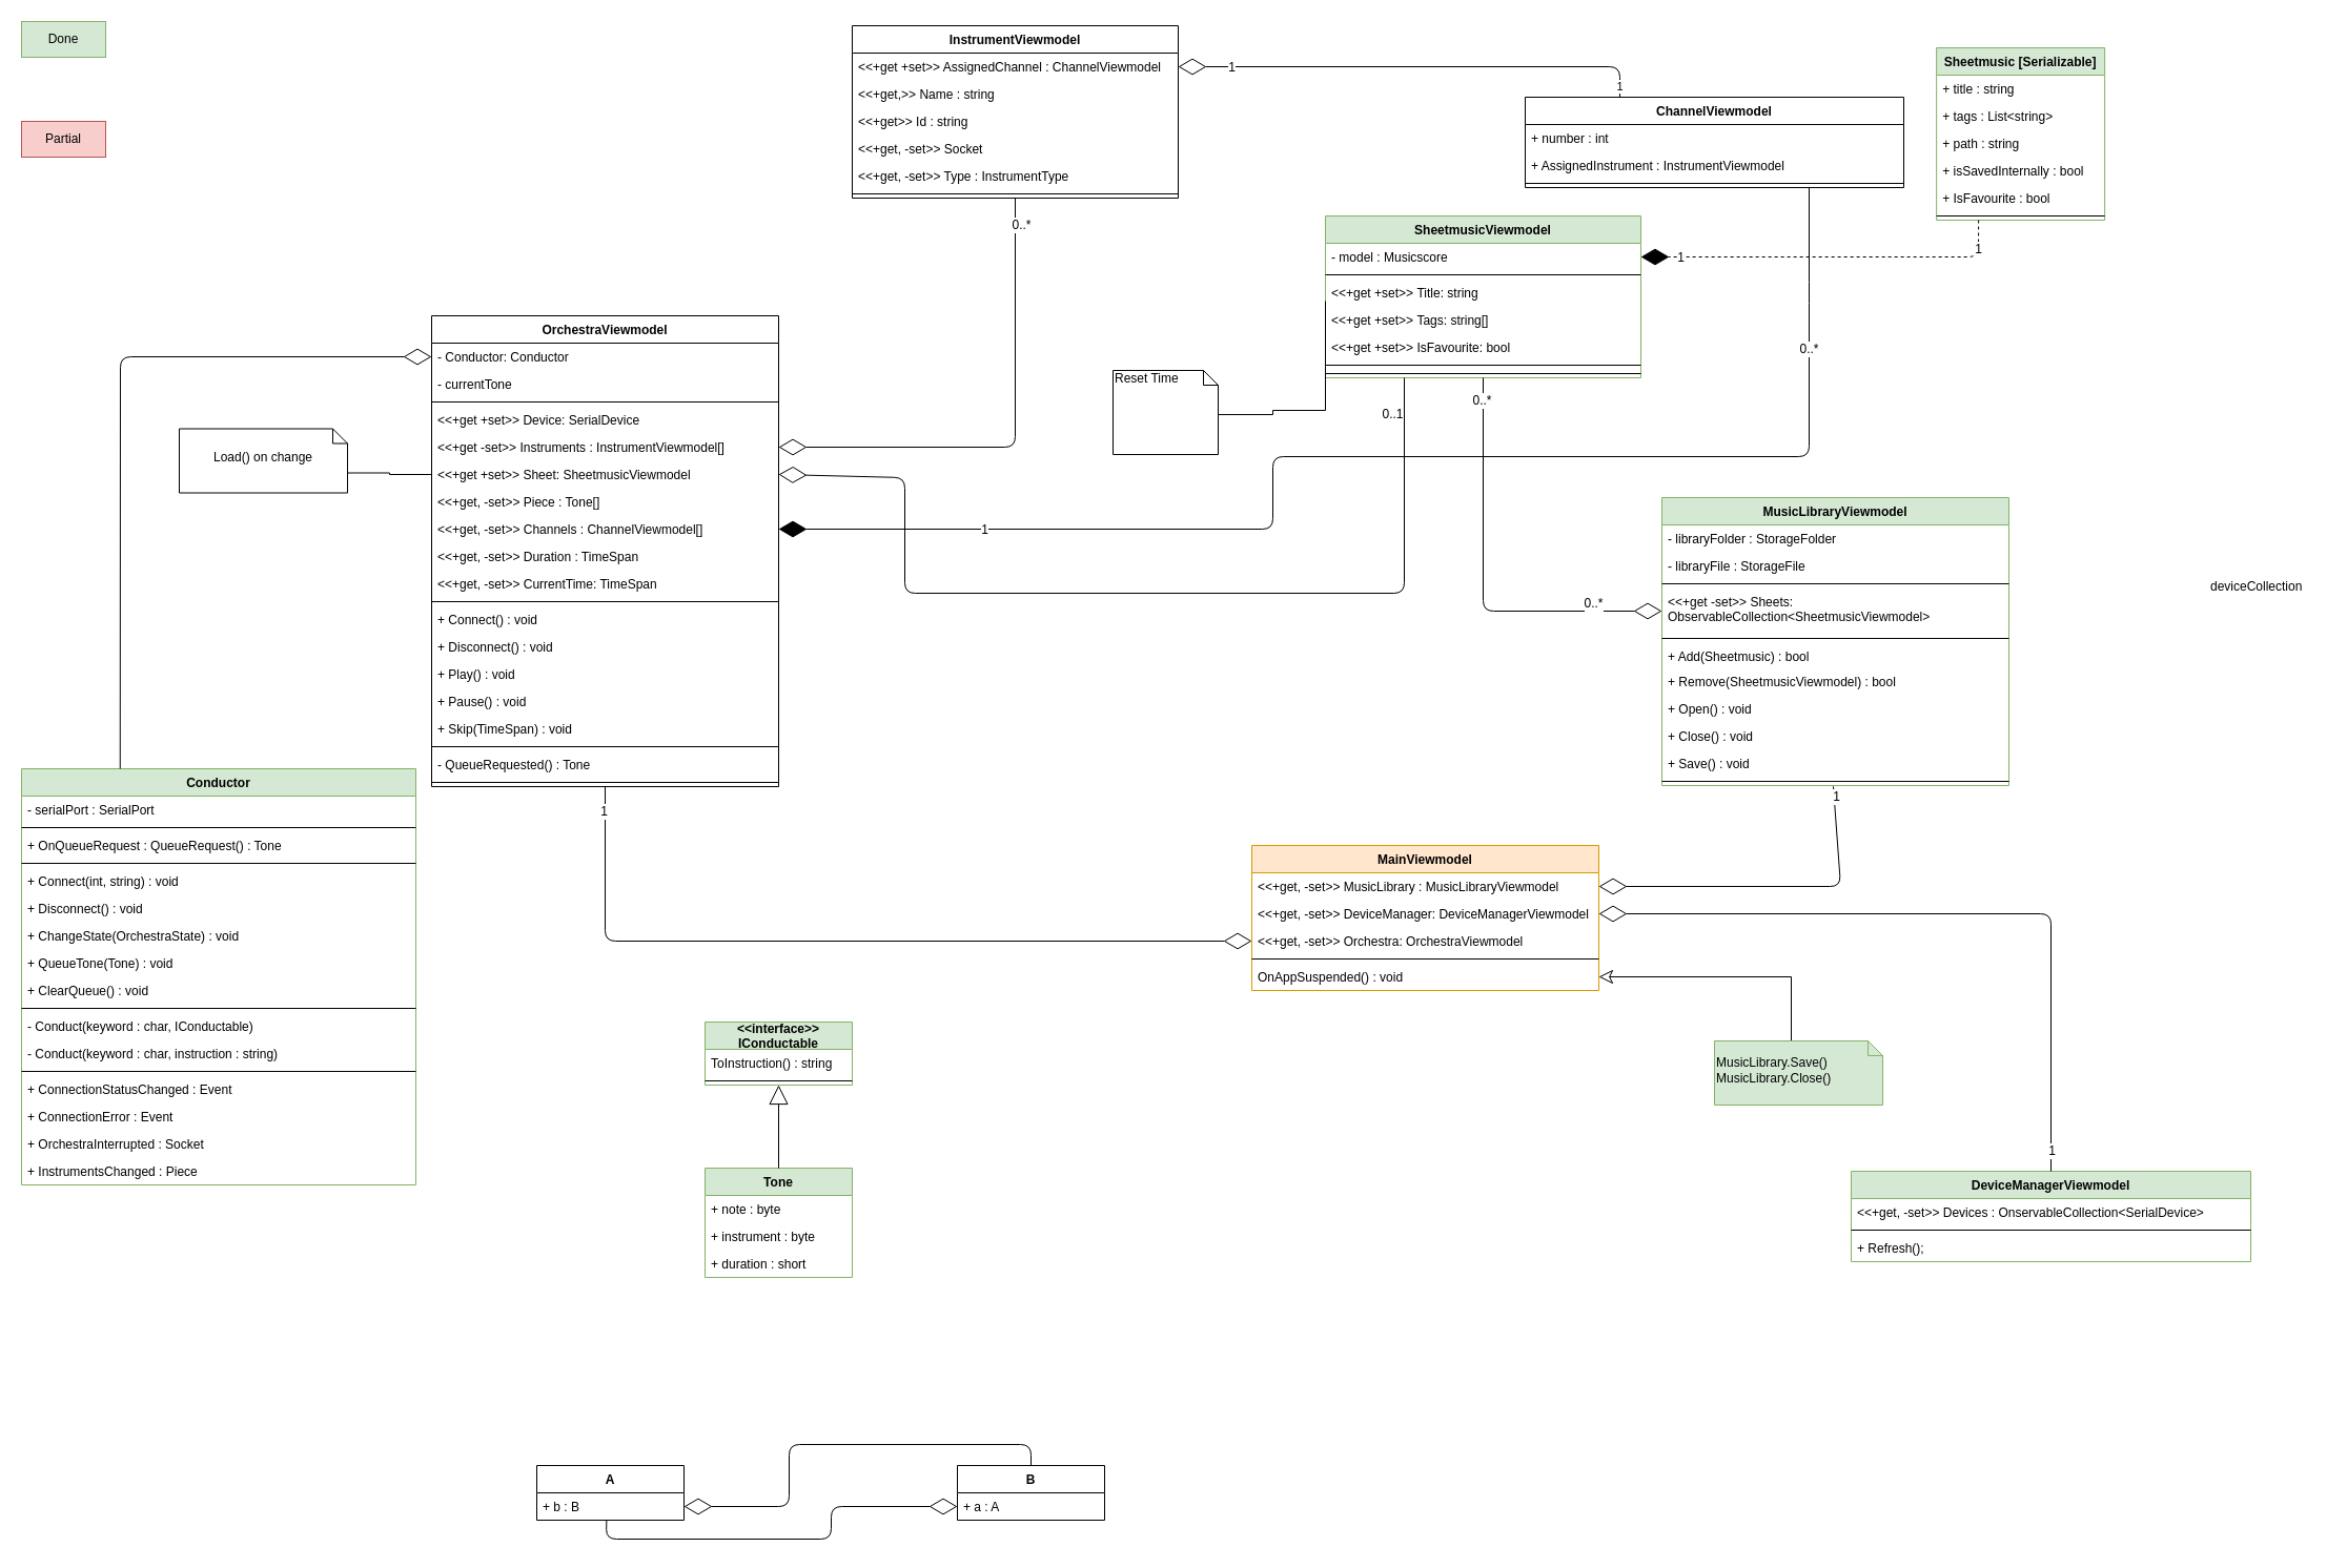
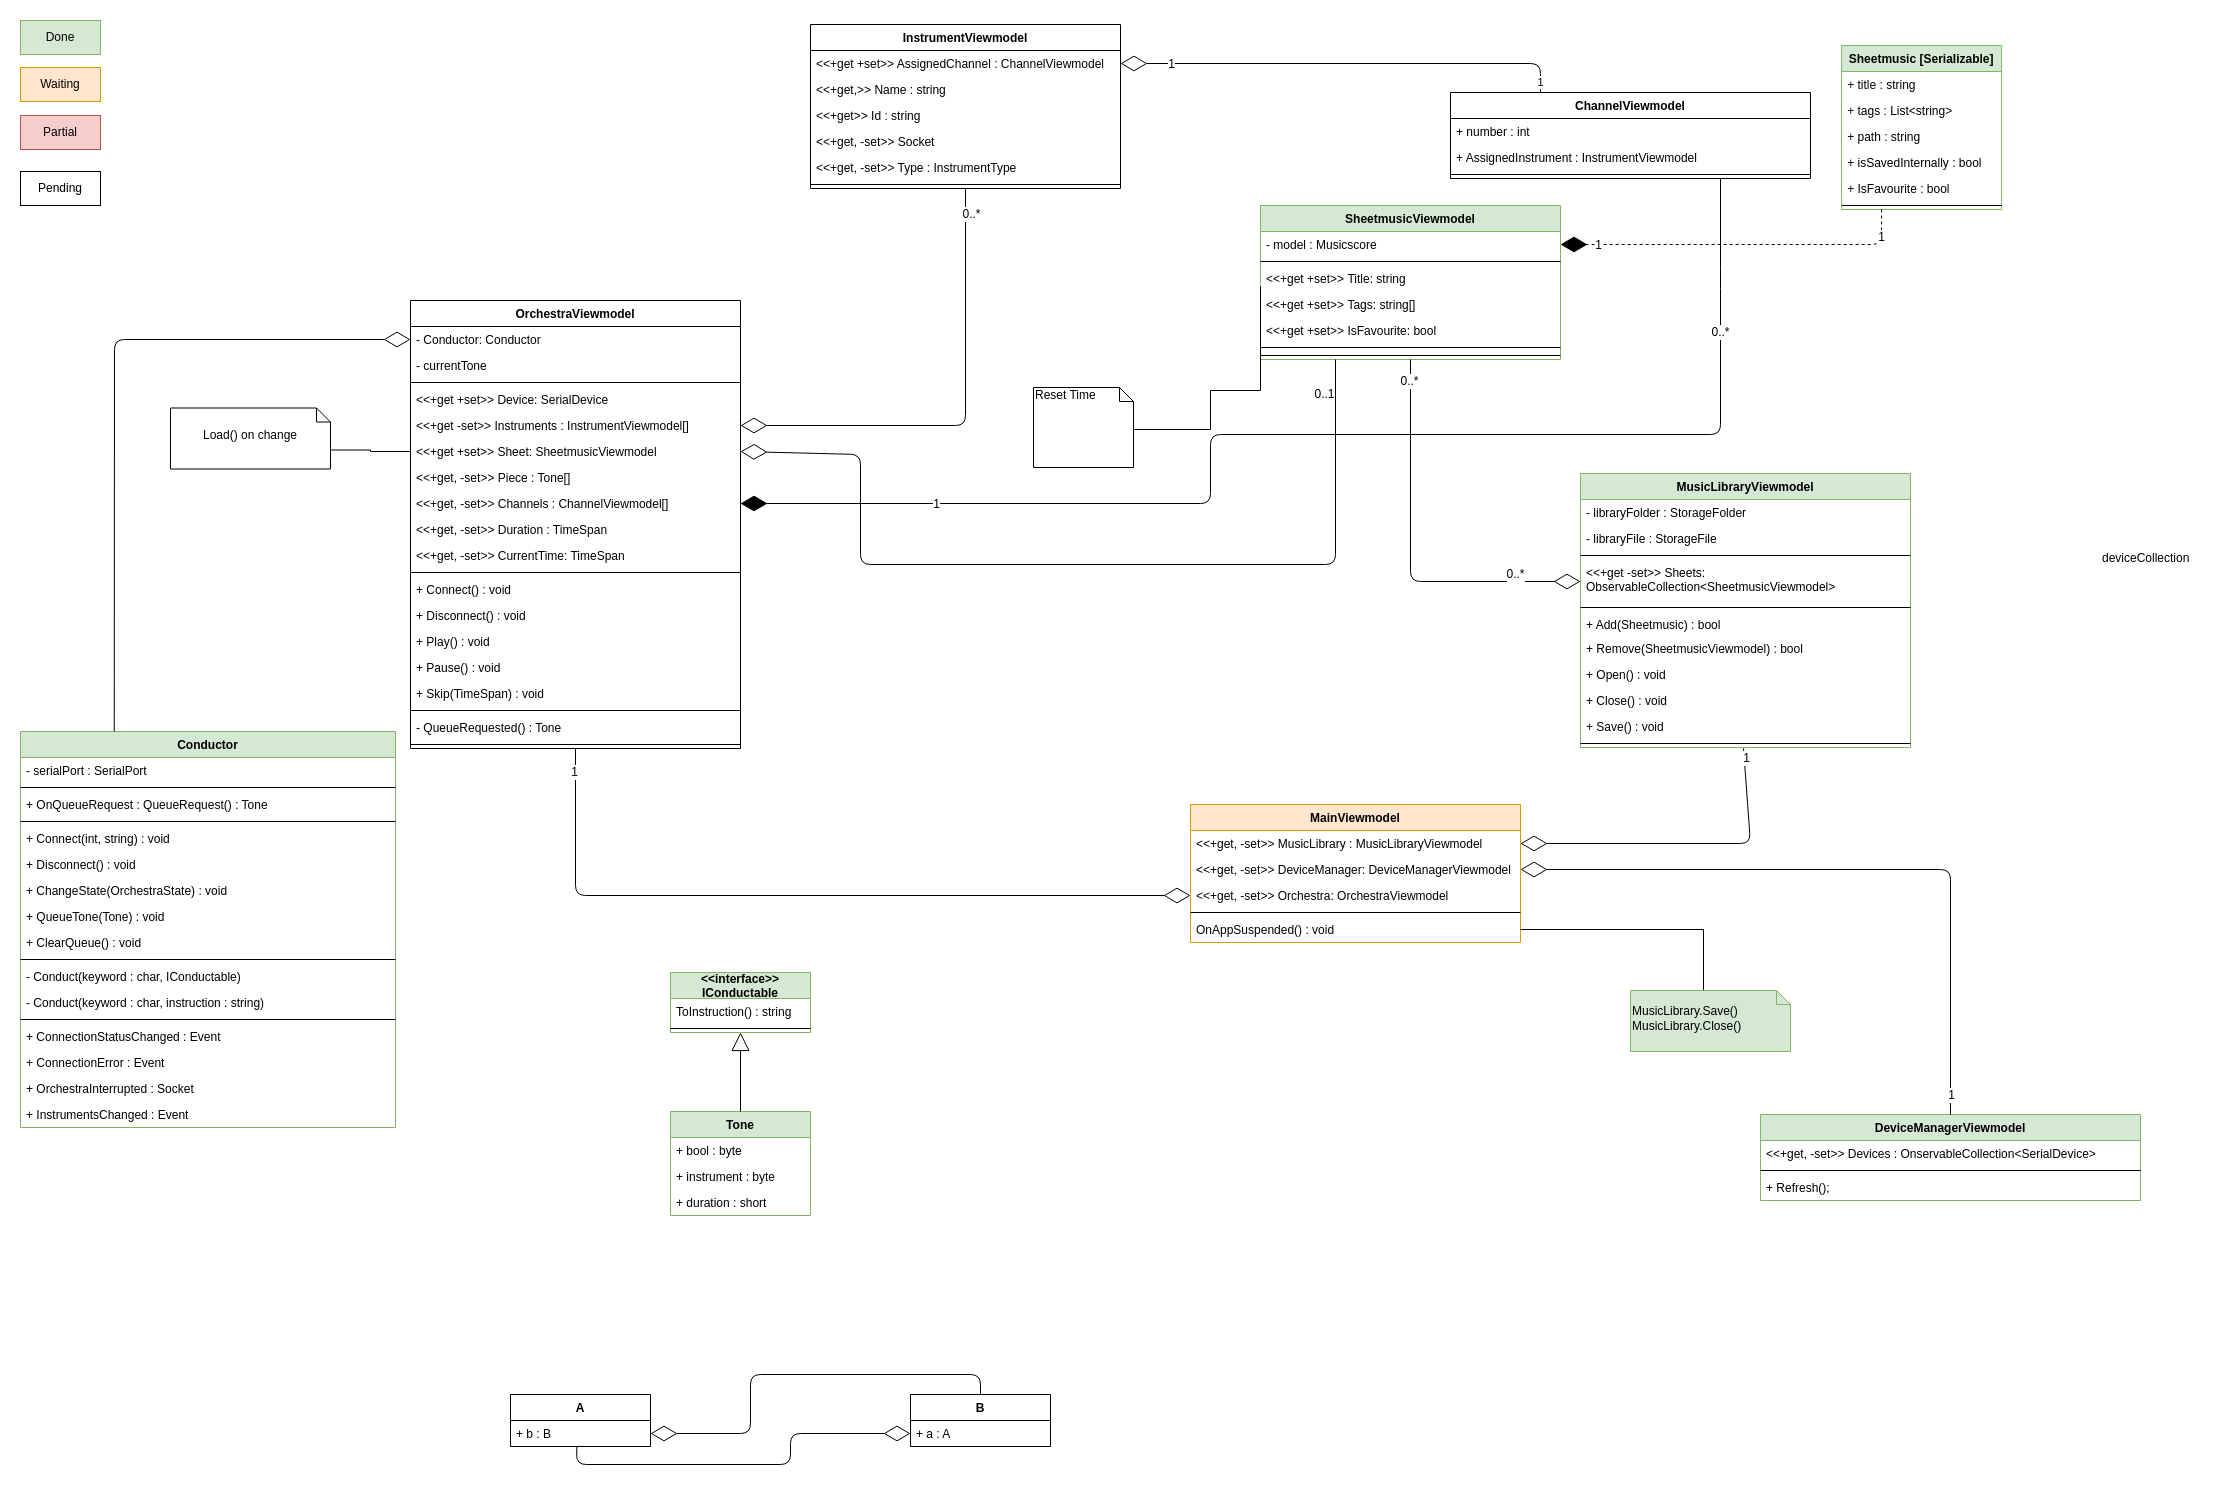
+ <mxCell id="124" value="Waiting" style="rounded=0;whiteSpace=wrap;html=1;align=center;fillColor=#ffe6cc;strokeColor=#d79b00;" parent="1" vertex="1"><mxGeometry x="20" y="67" width="80" height="34" as="geometry" /></mxCell>
+ <mxCell id="126" value="Pending" style="rounded=0;whiteSpace=wrap;html=1;align=center;" parent="1" vertex="1"><mxGeometry x="20" y="171" width="80" height="34" as="geometry" /></mxCell>
- <mxCell id="122" value="Reset Time" style="shape=note;whiteSpace=wrap;html=1;size=14;verticalAlign=top;align=left;spacingTop=-6;" parent="1" vertex="1"><mxGeometry x="1058" y="352" width="100" height="80" as="geometry" /></mxCell>
+ <mxCell id="122" value="Reset Time" style="shape=note;whiteSpace=wrap;html=1;size=14;verticalAlign=top;align=left;spacingTop=-6;" parent="1" vertex="1"><mxGeometry x="1033" y="387" width="100" height="80" as="geometry" /></mxCell>
- <mxCell id="110" style="edgeStyle=orthogonalEdgeStyle;rounded=0;orthogonalLoop=1;jettySize=auto;html=1;exitX=0;exitY=0;exitDx=73;exitDy=0;exitPerimeter=0;entryX=1;entryY=0.5;entryDx=0;entryDy=0;startArrow=none;startFill=0;sourcePerimeterSpacing=6;endArrow=classic;endFill=0;endSize=11;targetPerimeterSpacing=24;" parent="1" source="111" target="106" edge="1"><mxGeometry relative="1" as="geometry" /></mxCell>
+ <mxCell id="110" style="edgeStyle=orthogonalEdgeStyle;rounded=0;orthogonalLoop=1;jettySize=auto;html=1;exitX=0;exitY=0;exitDx=73;exitDy=0;exitPerimeter=0;entryX=1;entryY=0.5;entryDx=0;entryDy=0;startArrow=none;startFill=0;sourcePerimeterSpacing=6;endArrow=none;endFill=0;endSize=11;targetPerimeterSpacing=24;" parent="1" source="111" target="106" edge="1"><mxGeometry relative="1" as="geometry" /></mxCell>
- <mxCell id="94" value="+ InstrumentsChanged : Piece" style="text;strokeColor=none;fillColor=none;align=left;verticalAlign=top;spacingLeft=4;spacingRight=4;overflow=hidden;rotatable=0;points=[[0,0.5],[1,0.5]];portConstraint=eastwest;" parent="77" vertex="1"><mxGeometry y="370" width="375" height="26" as="geometry" /></mxCell>
+ <mxCell id="94" value="+ InstrumentsChanged : Event" style="text;strokeColor=none;fillColor=none;align=left;verticalAlign=top;spacingLeft=4;spacingRight=4;overflow=hidden;rotatable=0;points=[[0,0.5],[1,0.5]];portConstraint=eastwest;" parent="77" vertex="1"><mxGeometry y="370" width="375" height="26" as="geometry" /></mxCell>
- <mxCell id="118" value="+ note : byte" style="text;strokeColor=none;fillColor=none;align=left;verticalAlign=top;spacingLeft=4;spacingRight=4;overflow=hidden;rotatable=0;points=[[0,0.5],[1,0.5]];portConstraint=eastwest;" parent="117" vertex="1"><mxGeometry y="26" width="140" height="26" as="geometry" /></mxCell>
+ <mxCell id="118" value="+ bool : byte" style="text;strokeColor=none;fillColor=none;align=left;verticalAlign=top;spacingLeft=4;spacingRight=4;overflow=hidden;rotatable=0;points=[[0,0.5],[1,0.5]];portConstraint=eastwest;" parent="117" vertex="1"><mxGeometry y="26" width="140" height="26" as="geometry" /></mxCell>
